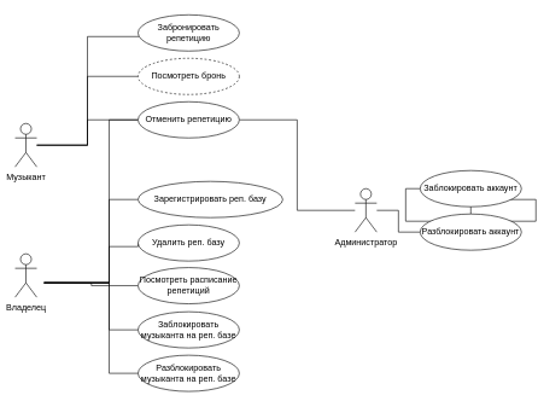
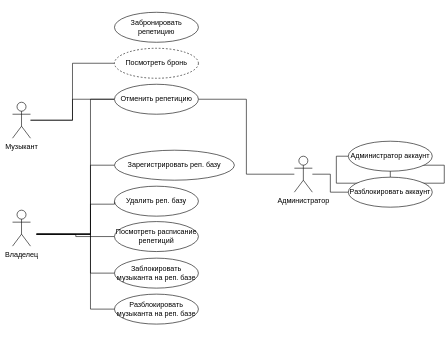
- <mxCell id="2" style="edgeStyle=orthogonalEdgeStyle;rounded=0;orthogonalLoop=1;jettySize=auto;html=1;endArrow=none;endFill=0;" parent="1" source="3" target="4" edge="1"><mxGeometry relative="1" as="geometry"><Array as="points"><mxPoint x="120" y="200" /><mxPoint x="120" y="50" /></Array></mxGeometry></mxCell>
- <mxCell id="24" value="Заблокировать аккаунт" style="ellipse;whiteSpace=wrap;html=1;" vertex="1" parent="1"><mxGeometry x="580" y="235" width="140" height="50" as="geometry" /></mxCell>
+ <mxCell id="24" value="Администратор аккаунт" style="ellipse;whiteSpace=wrap;html=1;" vertex="1" parent="1"><mxGeometry x="580" y="235" width="140" height="50" as="geometry" /></mxCell>
